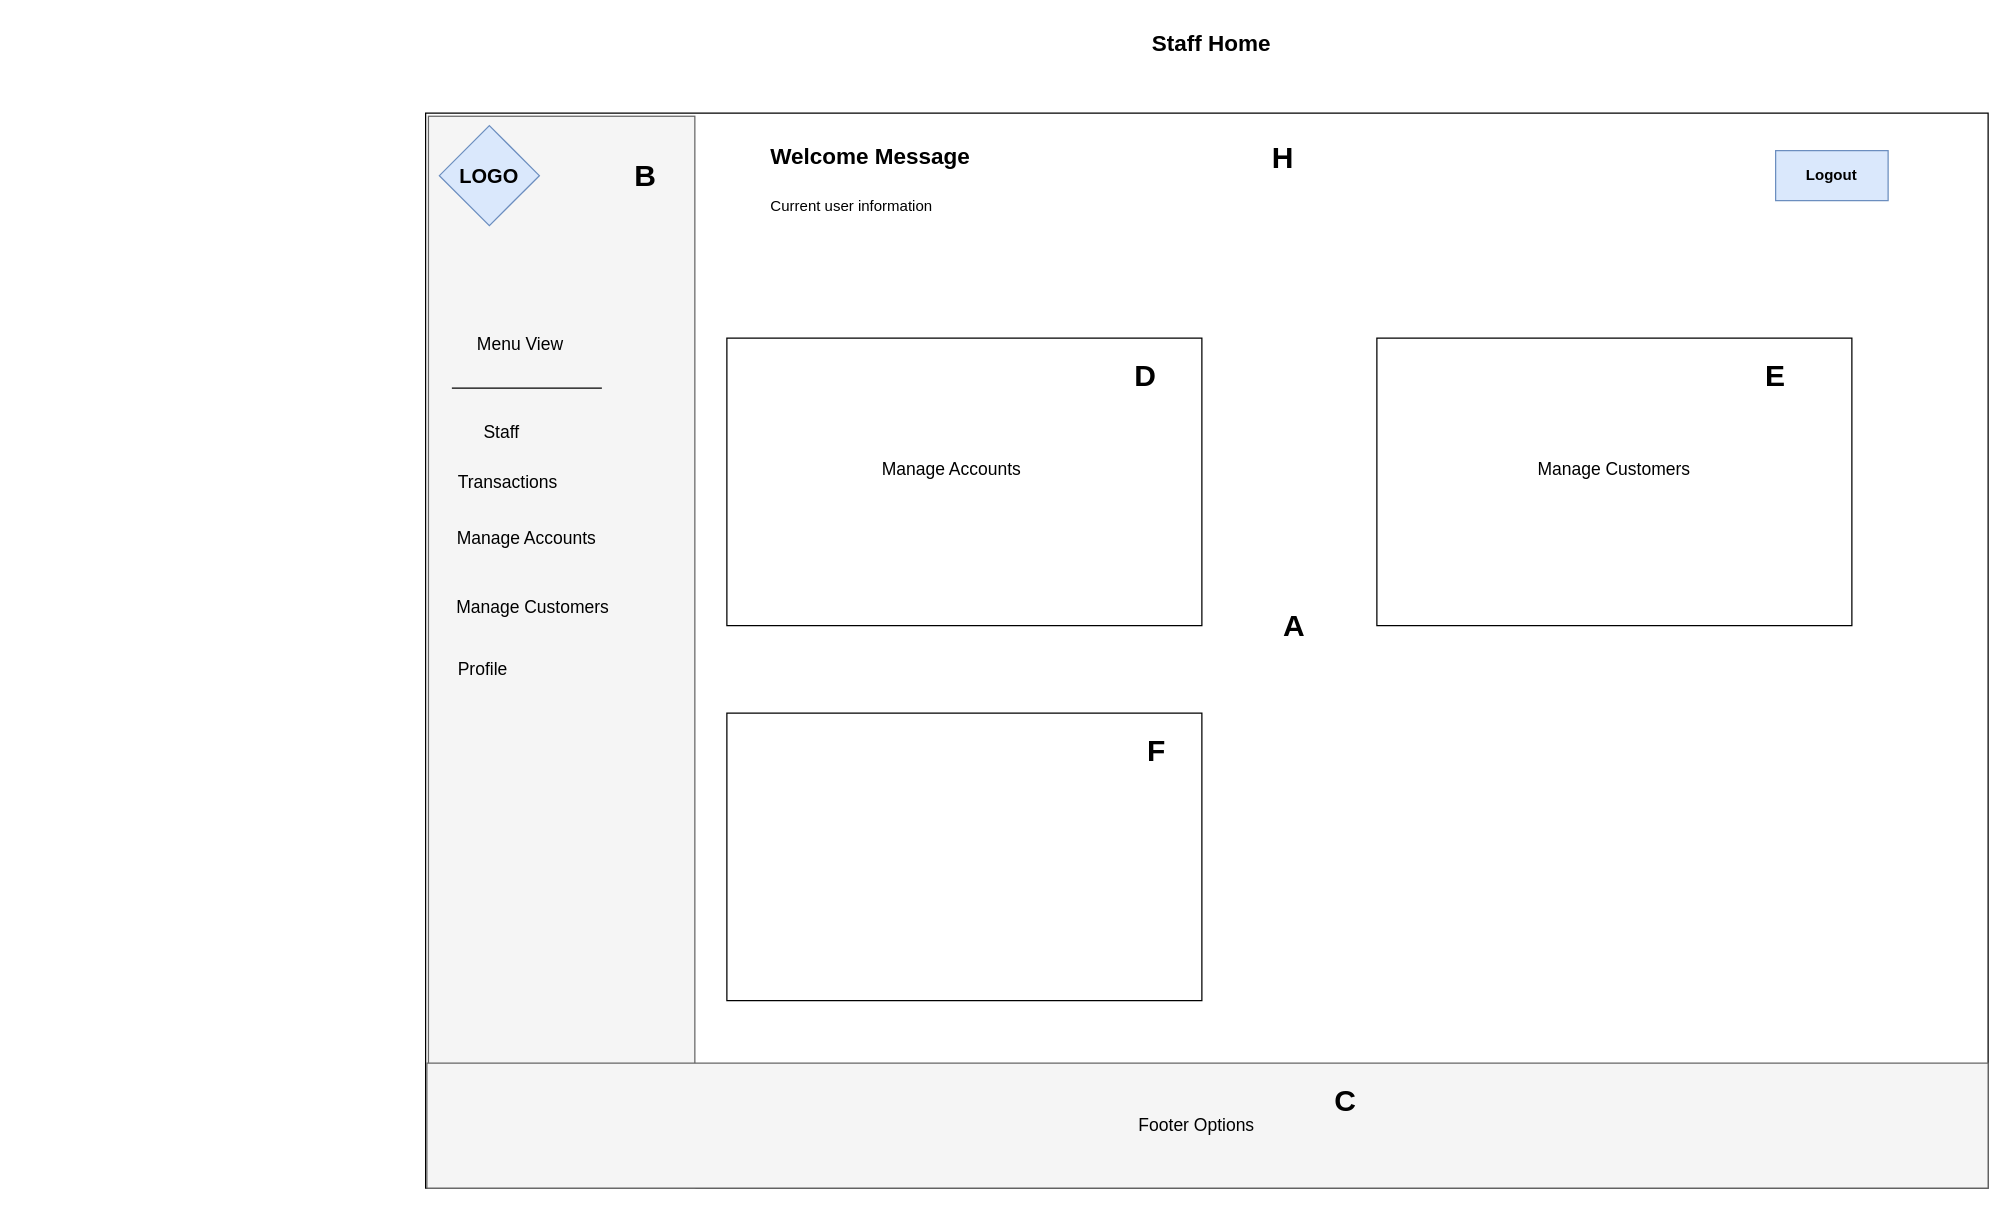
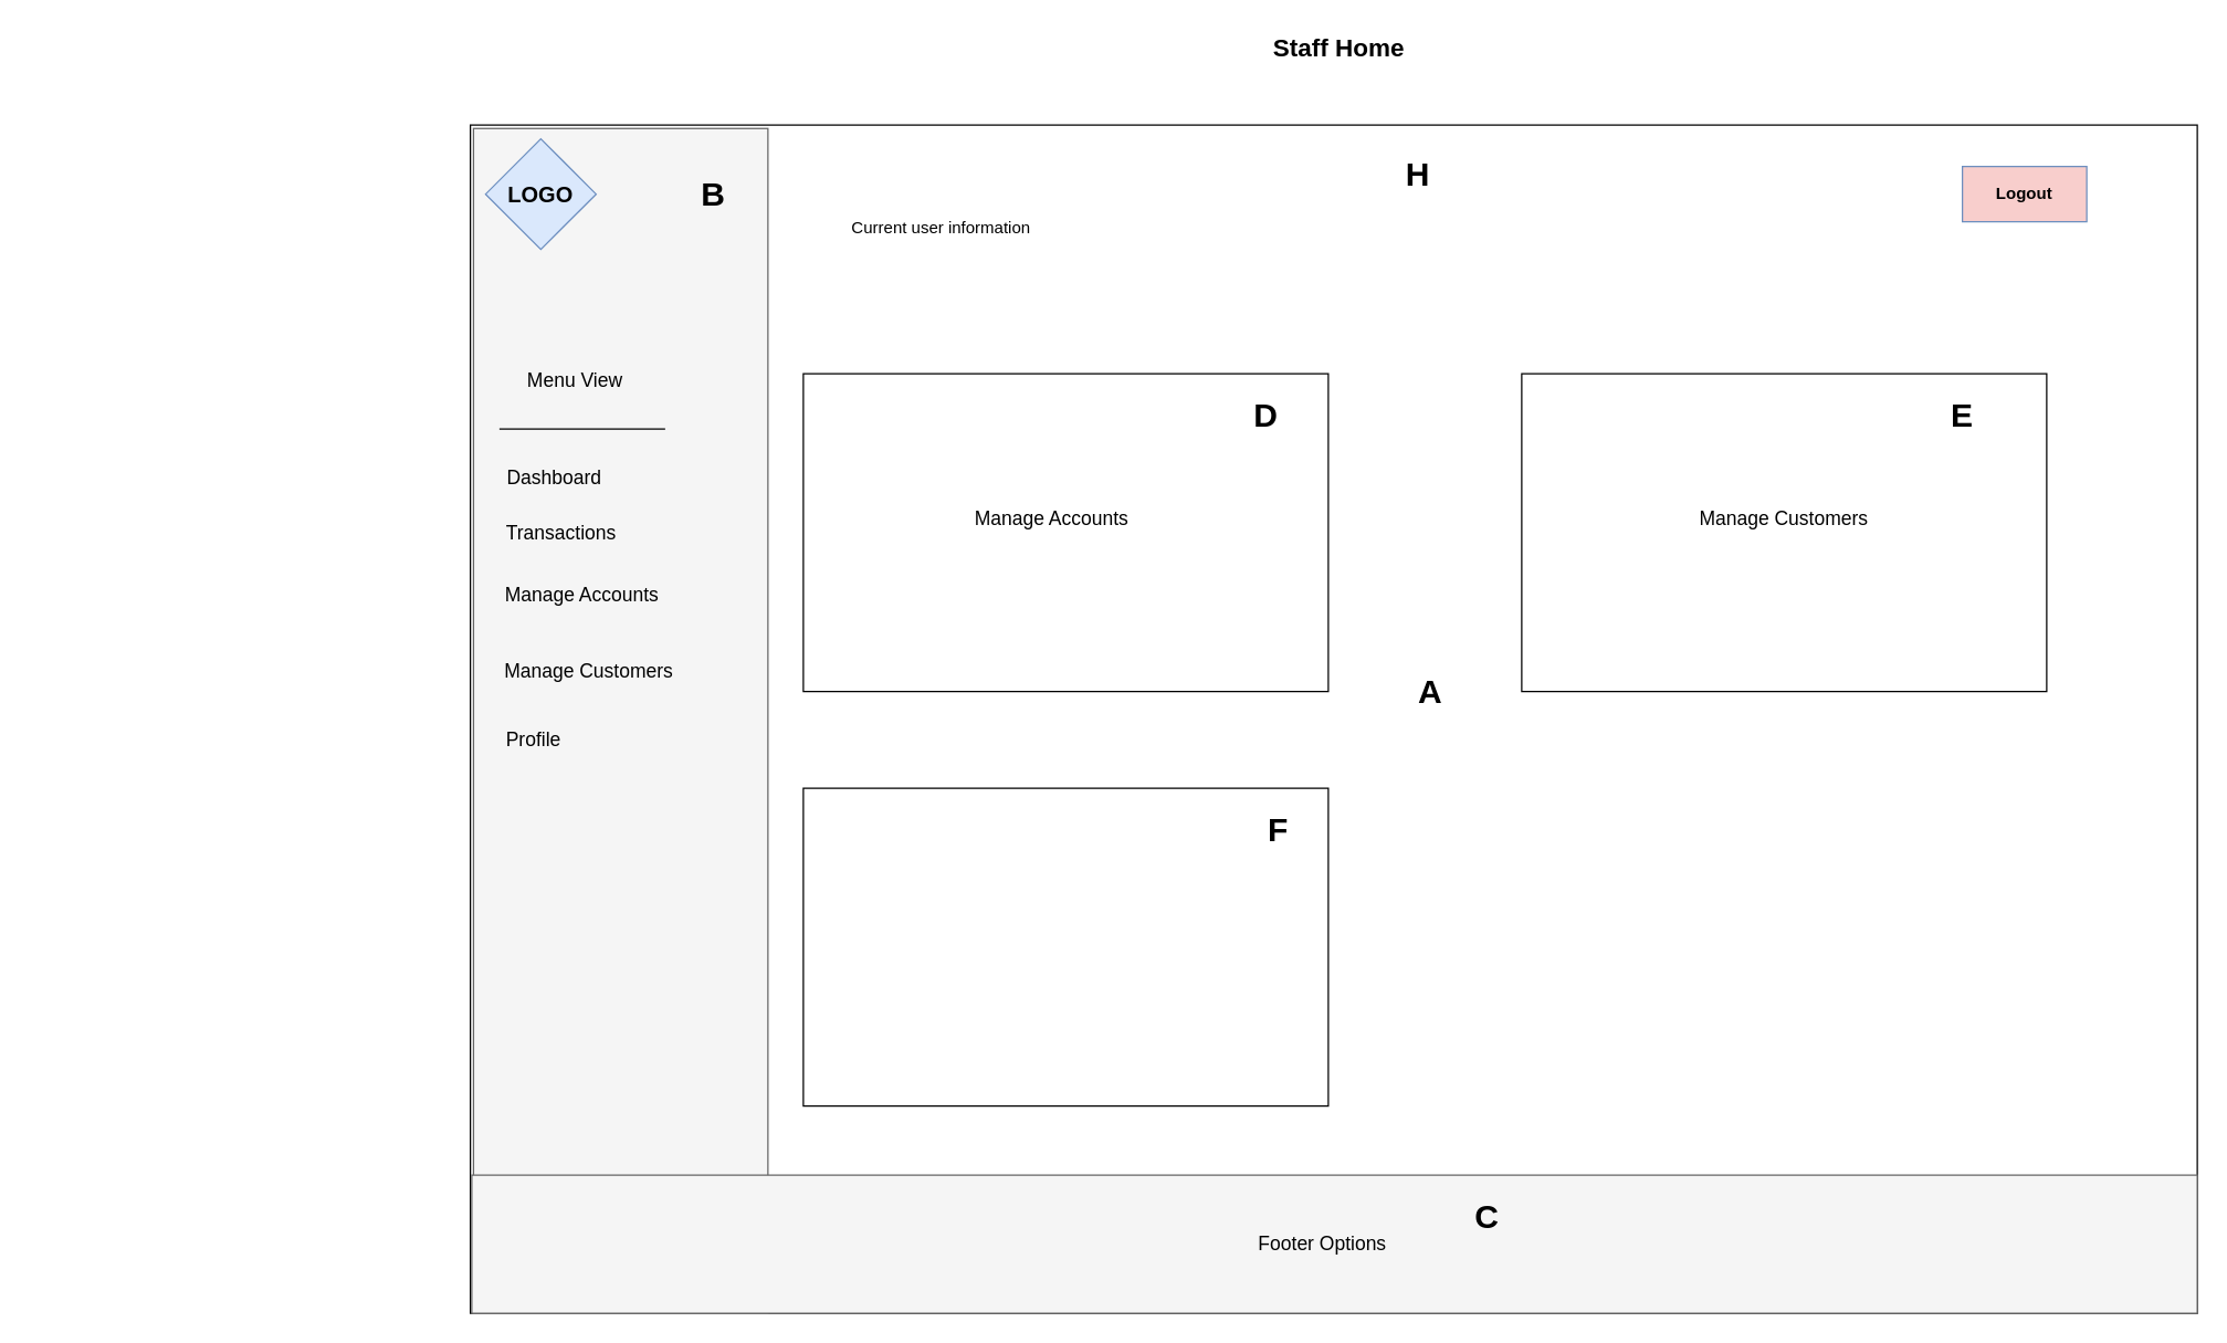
- <mxCell id="10" value="&lt;b&gt;&lt;font style=&quot;font-size: 18px;&quot;&gt;Welcome Message&lt;/font&gt;&lt;/b&gt;" style="text;html=1;align=center;verticalAlign=middle;whiteSpace=wrap;rounded=0;" parent="1" vertex="1"><mxGeometry x="581" y="110" width="230" height="30" as="geometry" /></mxCell>
- <mxCell id="6" value="&lt;b&gt;Logout&lt;/b&gt;" style="rounded=0;whiteSpace=wrap;html=1;fillColor=#dae8fc;strokeColor=#6c8ebf;" parent="1" vertex="1"><mxGeometry x="1420" y="120" width="90" height="40" as="geometry" /></mxCell>
+ <mxCell id="6" value="&lt;b&gt;Logout&lt;/b&gt;" style="rounded=0;whiteSpace=wrap;html=1;fillColor=#f8cecc;strokeColor=#6c8ebf;" parent="1" vertex="1"><mxGeometry x="1420" y="120" width="90" height="40" as="geometry" /></mxCell>
- <mxCell id="15" value="&lt;font style=&quot;font-size: 14px;&quot;&gt;Staff&lt;/font&gt;" style="text;html=1;align=center;verticalAlign=middle;whiteSpace=wrap;rounded=0;" parent="1" vertex="1"><mxGeometry x="346" y="330" width="110" height="30" as="geometry" /></mxCell>
+ <mxCell id="15" value="&lt;font style=&quot;font-size: 14px;&quot;&gt;Dashboard&lt;/font&gt;" style="text;html=1;align=center;verticalAlign=middle;whiteSpace=wrap;rounded=0;" parent="1" vertex="1"><mxGeometry x="346" y="330" width="110" height="30" as="geometry" /></mxCell>
